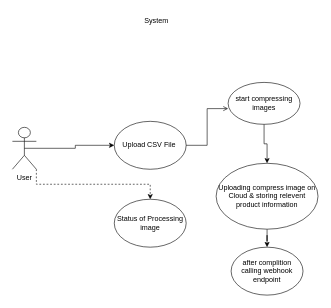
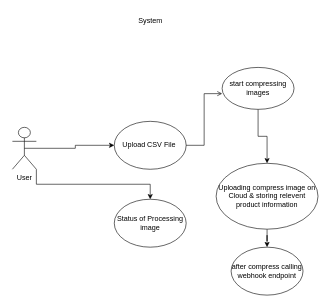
- <mxCell id="13" value="System" style="text;html=1;align=center;verticalAlign=middle;resizable=0;points=[];autosize=1;strokeColor=none;fillColor=none;" vertex="1" parent="1"><mxGeometry x="230" y="20" width="60" height="30" as="geometry" /></mxCell>
+ <mxCell id="13" value="System" style="text;html=1;align=center;verticalAlign=middle;resizable=0;points=[];autosize=1;strokeColor=none;fillColor=none;" vertex="1" parent="1"><mxGeometry x="220" y="20" width="60" height="30" as="geometry" /></mxCell>
- <mxCell id="7" value="start compressing images" style="ellipse;whiteSpace=wrap;html=1;" vertex="1" parent="1"><mxGeometry x="380" y="137" width="120" height="70" as="geometry" /></mxCell>
+ <mxCell id="7" value="start compressing images" style="ellipse;whiteSpace=wrap;html=1;" vertex="1" parent="1"><mxGeometry x="370" y="112" width="120" height="70" as="geometry" /></mxCell>
- <mxCell id="3" style="edgeStyle=orthogonalEdgeStyle;rounded=0;orthogonalLoop=1;jettySize=auto;html=1;exitX=1;exitY=1;exitDx=0;exitDy=0;exitPerimeter=0;dashed=1;" edge="1" parent="1" source="4" target="11"><mxGeometry relative="1" as="geometry" /></mxCell>
+ <mxCell id="3" style="edgeStyle=orthogonalEdgeStyle;rounded=0;orthogonalLoop=1;jettySize=auto;html=1;exitX=1;exitY=1;exitDx=0;exitDy=0;exitPerimeter=0;" edge="1" parent="1" source="4" target="11"><mxGeometry relative="1" as="geometry" /></mxCell>
- <mxCell id="12" value="after complition calling webhook endpoint" style="ellipse;whiteSpace=wrap;html=1;" vertex="1" parent="1"><mxGeometry x="385" y="412" width="120" height="80" as="geometry" /></mxCell>
+ <mxCell id="12" value="after compress calling webhook endpoint" style="ellipse;whiteSpace=wrap;html=1;" vertex="1" parent="1"><mxGeometry x="385" y="412" width="120" height="80" as="geometry" /></mxCell>
